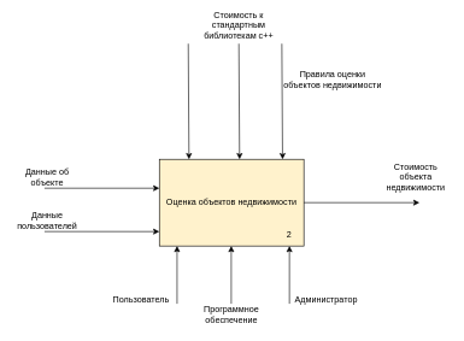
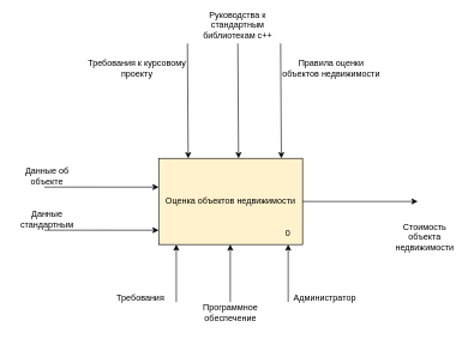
- <mxCell id="19" value="Стоимость к стандартным библиотекам c++" style="text;html=1;align=center;verticalAlign=middle;whiteSpace=wrap;rounded=0;" parent="1" vertex="1"><mxGeometry x="260" y="20" width="140" height="30" as="geometry" /></mxCell>
+ <mxCell id="19" value="Руководства к стандартным библиотекам c++" style="text;html=1;align=center;verticalAlign=middle;whiteSpace=wrap;rounded=0;" parent="1" vertex="1"><mxGeometry x="260" y="20" width="140" height="30" as="geometry" /></mxCell>
+ <mxCell id="4" value="Требования к курсовому проекту" style="text;html=1;align=center;verticalAlign=middle;whiteSpace=wrap;rounded=0;" parent="1" vertex="1"><mxGeometry x="120" y="80" width="140" height="30" as="geometry" /></mxCell>
- <mxCell id="17" value="Правила оценки объектов недвижимости" style="text;html=1;align=center;verticalAlign=middle;whiteSpace=wrap;rounded=0;" parent="1" vertex="1"><mxGeometry x="390" y="95" width="140" height="30" as="geometry" /></mxCell>
+ <mxCell id="17" value="Правила оценки объектов недвижимости" style="text;html=1;align=center;verticalAlign=middle;whiteSpace=wrap;rounded=0;" parent="1" vertex="1"><mxGeometry x="390" y="80" width="140" height="30" as="geometry" /></mxCell>
- <mxCell id="8" value="Стоимость объекта недвижимости" style="text;html=1;align=center;verticalAlign=middle;whiteSpace=wrap;rounded=0;" parent="1" vertex="1"><mxGeometry x="530" y="230" width="90" height="30" as="geometry" /></mxCell>
+ <mxCell id="8" value="Стоимость объекта недвижимости" style="text;html=1;align=center;verticalAlign=middle;whiteSpace=wrap;rounded=0;" parent="1" vertex="1"><mxGeometry x="545" y="315" width="90" height="30" as="geometry" /></mxCell>
- <mxCell id="15" value="Данные пользователей" style="text;html=1;align=center;verticalAlign=middle;whiteSpace=wrap;rounded=0;" parent="1" vertex="1"><mxGeometry x="20" y="290" width="90" height="30" as="geometry" /></mxCell>
+ <mxCell id="15" value="Данные стандартным" style="text;html=1;align=center;verticalAlign=middle;whiteSpace=wrap;rounded=0;" parent="1" vertex="1"><mxGeometry x="20" y="290" width="90" height="30" as="geometry" /></mxCell>
- <mxCell id="13" value="2" style="text;html=1;align=center;verticalAlign=middle;whiteSpace=wrap;rounded=0;" parent="1" vertex="1"><mxGeometry x="370" y="310" width="60" height="30" as="geometry" /></mxCell>
+ <mxCell id="13" value="0" style="text;html=1;align=center;verticalAlign=middle;whiteSpace=wrap;rounded=0;" parent="1" vertex="1"><mxGeometry x="370" y="310" width="60" height="30" as="geometry" /></mxCell>
- <mxCell id="10" value="Пользователь" style="text;html=1;align=center;verticalAlign=middle;whiteSpace=wrap;rounded=0;" parent="1" vertex="1"><mxGeometry x="150" y="400" width="90" height="30" as="geometry" /></mxCell>
+ <mxCell id="10" value="Требования" style="text;html=1;align=center;verticalAlign=middle;whiteSpace=wrap;rounded=0;" parent="1" vertex="1"><mxGeometry x="150" y="400" width="90" height="30" as="geometry" /></mxCell>
